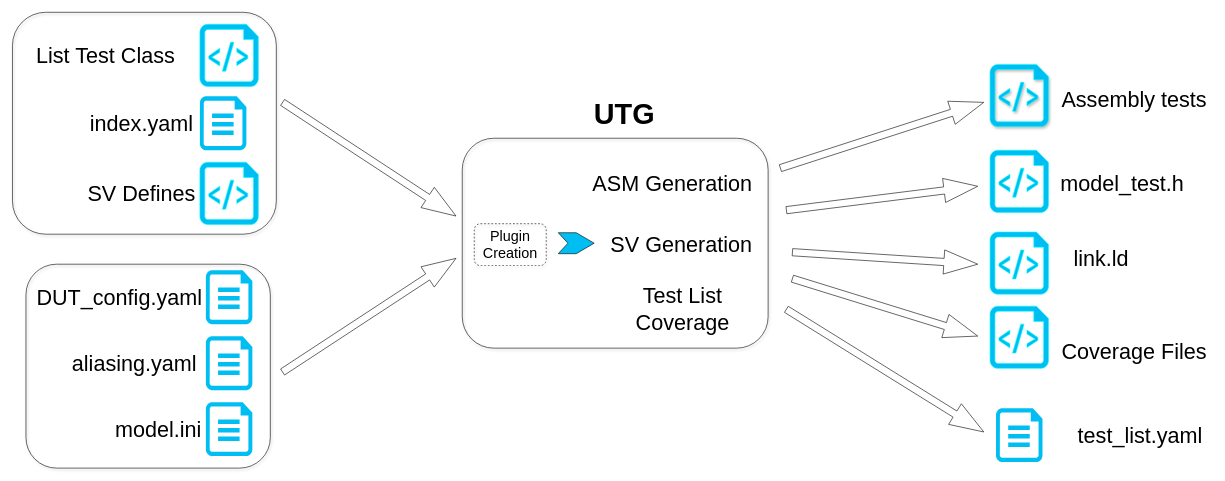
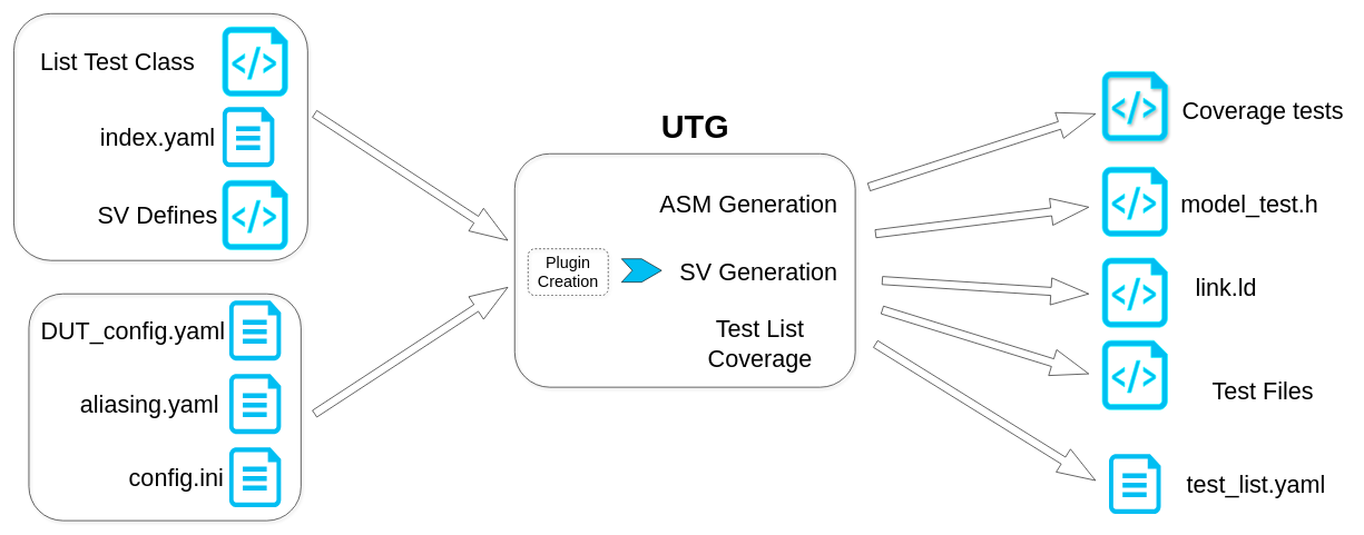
- <mxCell id="36" value="&lt;font style=&quot;font-size: 36px&quot;&gt;Assembly tests&lt;br&gt;&lt;/font&gt;" style="text;html=1;resizable=0;autosize=1;align=center;verticalAlign=middle;points=[];fillColor=none;strokeColor=none;rounded=0;shadow=1;" parent="1" vertex="1"><mxGeometry x="1760" y="150" width="260" height="30" as="geometry" /></mxCell>
+ <mxCell id="36" value="&lt;font style=&quot;font-size: 36px&quot;&gt;Coverage tests&lt;br&gt;&lt;/font&gt;" style="text;html=1;resizable=0;autosize=1;align=center;verticalAlign=middle;points=[];fillColor=none;strokeColor=none;rounded=0;shadow=1;" parent="1" vertex="1"><mxGeometry x="1760" y="150" width="260" height="30" as="geometry" /></mxCell>
- <mxCell id="40" value="&lt;font style=&quot;font-size: 36px&quot;&gt;Coverage Files&lt;br&gt;&lt;/font&gt;" style="text;html=1;resizable=0;autosize=1;align=center;verticalAlign=middle;points=[];fillColor=none;strokeColor=none;rounded=0;shadow=1;" parent="1" vertex="1"><mxGeometry x="1760" y="570" width="260" height="30" as="geometry" /></mxCell>
+ <mxCell id="40" value="&lt;font style=&quot;font-size: 36px&quot;&gt;Test Files&lt;br&gt;&lt;/font&gt;" style="text;html=1;resizable=0;autosize=1;align=center;verticalAlign=middle;points=[];fillColor=none;strokeColor=none;rounded=0;shadow=1;" parent="1" vertex="1"><mxGeometry x="1760" y="570" width="260" height="30" as="geometry" /></mxCell>
- <mxCell id="15" value="&lt;font style=&quot;font-size: 36px&quot;&gt;model.ini&lt;/font&gt;" style="text;html=1;resizable=0;autosize=1;align=center;verticalAlign=middle;points=[];fillColor=none;strokeColor=none;rounded=0;" parent="1" vertex="1"><mxGeometry x="182.52" y="700" width="160" height="30" as="geometry" /></mxCell>
+ <mxCell id="15" value="&lt;font style=&quot;font-size: 36px&quot;&gt;config.ini&lt;/font&gt;" style="text;html=1;resizable=0;autosize=1;align=center;verticalAlign=middle;points=[];fillColor=none;strokeColor=none;rounded=0;" parent="1" vertex="1"><mxGeometry x="182.52" y="700" width="160" height="30" as="geometry" /></mxCell>
- <mxCell id="41" value="&lt;font style=&quot;font-size: 36px&quot;&gt;test_list.yaml&lt;/font&gt;" style="text;html=1;resizable=0;autosize=1;align=center;verticalAlign=middle;points=[];fillColor=none;strokeColor=none;rounded=0;shadow=1;" parent="1" vertex="1"><mxGeometry x="1790" y="710" width="220" height="30" as="geometry" /></mxCell>
+ <mxCell id="41" value="&lt;font style=&quot;font-size: 36px&quot;&gt;test_list.yaml&lt;/font&gt;" style="text;html=1;resizable=0;autosize=1;align=center;verticalAlign=middle;points=[];fillColor=none;strokeColor=none;rounded=0;shadow=1;" parent="1" vertex="1"><mxGeometry x="1770" y="710" width="220" height="30" as="geometry" /></mxCell>
